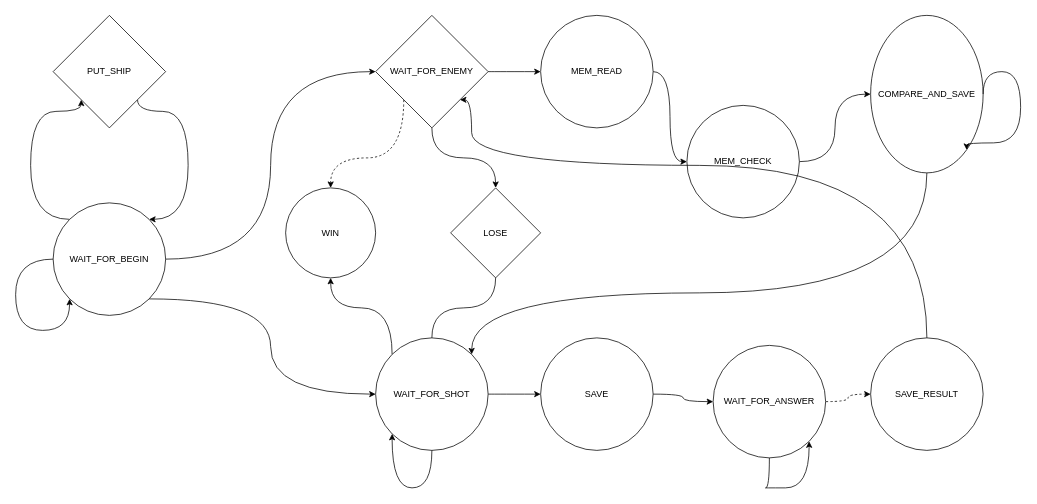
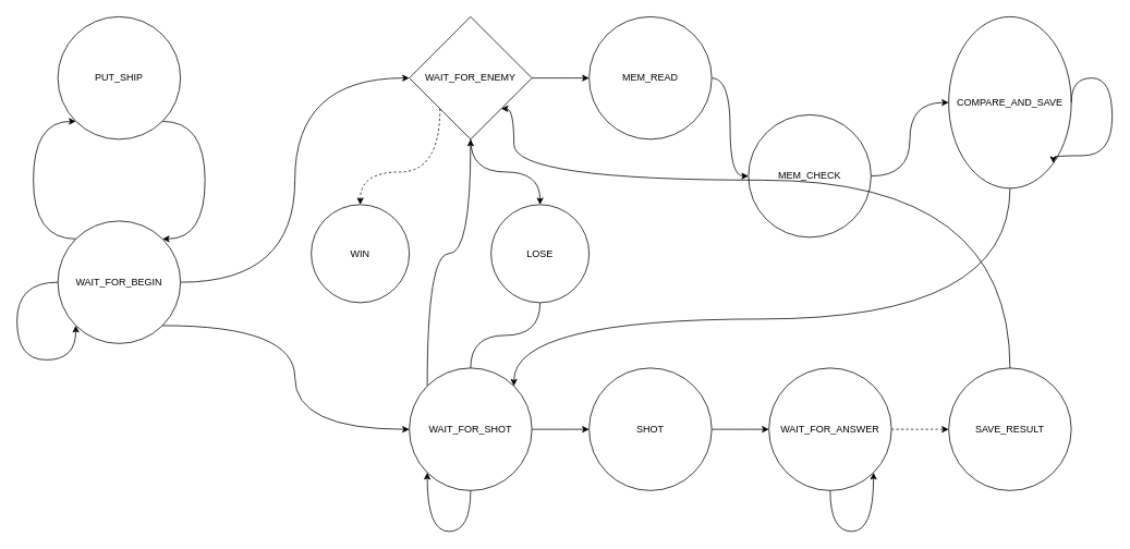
- <mxCell id="7" value="PUT_SHIP" style="rhombus;whiteSpace=wrap;html=1;aspect=fixed;" vertex="1" parent="1"><mxGeometry x="70" y="20" width="150" height="150" as="geometry" /></mxCell>
+ <mxCell id="7" value="PUT_SHIP" style="ellipse;whiteSpace=wrap;html=1;aspect=fixed;" vertex="1" parent="1"><mxGeometry x="70" y="20" width="150" height="150" as="geometry" /></mxCell>
- <mxCell id="33" value="LOSE" style="rhombus;whiteSpace=wrap;html=1;aspect=fixed;" vertex="1" parent="1"><mxGeometry x="600" y="250" width="120" height="120" as="geometry" /></mxCell>
+ <mxCell id="33" value="LOSE" style="ellipse;whiteSpace=wrap;html=1;aspect=fixed;" vertex="1" parent="1"><mxGeometry x="600" y="250" width="120" height="120" as="geometry" /></mxCell>
- <mxCell id="13" style="edgeStyle=orthogonalEdgeStyle;curved=1;rounded=0;orthogonalLoop=1;jettySize=auto;html=1;exitX=0;exitY=0;exitDx=0;exitDy=0;entryX=0.5;entryY=1;entryDx=0;entryDy=0;" edge="1" parent="1" source="15" target="32"><mxGeometry relative="1" as="geometry" /></mxCell>
+ <mxCell id="13" style="edgeStyle=orthogonalEdgeStyle;curved=1;rounded=0;orthogonalLoop=1;jettySize=auto;html=1;exitX=0;exitY=0;exitDx=0;exitDy=0;" edge="1" parent="1" source="15" target="11"><mxGeometry relative="1" as="geometry" /></mxCell>
- <mxCell id="23" value="SAVE" style="ellipse;whiteSpace=wrap;html=1;aspect=fixed;" vertex="1" parent="1"><mxGeometry x="720" y="450" width="150" height="150" as="geometry" /></mxCell>
+ <mxCell id="23" value="SHOT" style="ellipse;whiteSpace=wrap;html=1;aspect=fixed;" vertex="1" parent="1"><mxGeometry x="720" y="450" width="150" height="150" as="geometry" /></mxCell>
- <mxCell id="25" value="WAIT_FOR_ANSWER" style="ellipse;whiteSpace=wrap;html=1;aspect=fixed;" vertex="1" parent="1"><mxGeometry x="950" y="460" width="150" height="150" as="geometry" /></mxCell>
+ <mxCell id="25" value="WAIT_FOR_ANSWER" style="ellipse;whiteSpace=wrap;html=1;aspect=fixed;" vertex="1" parent="1"><mxGeometry x="940" y="450" width="150" height="150" as="geometry" /></mxCell>
